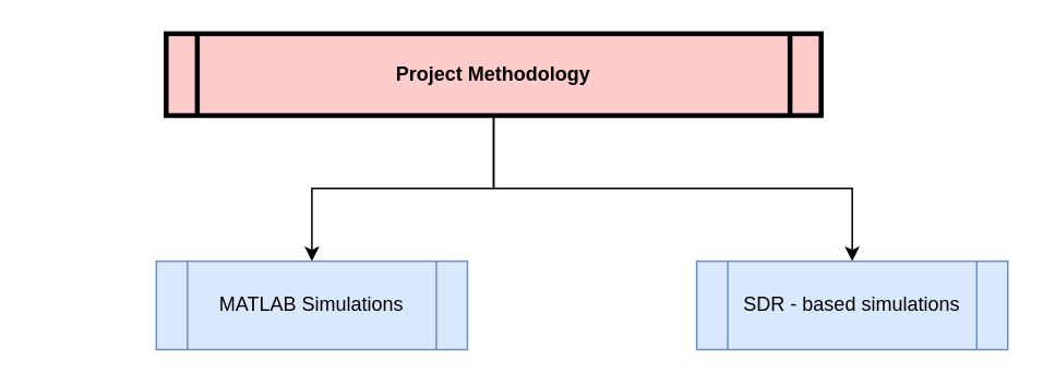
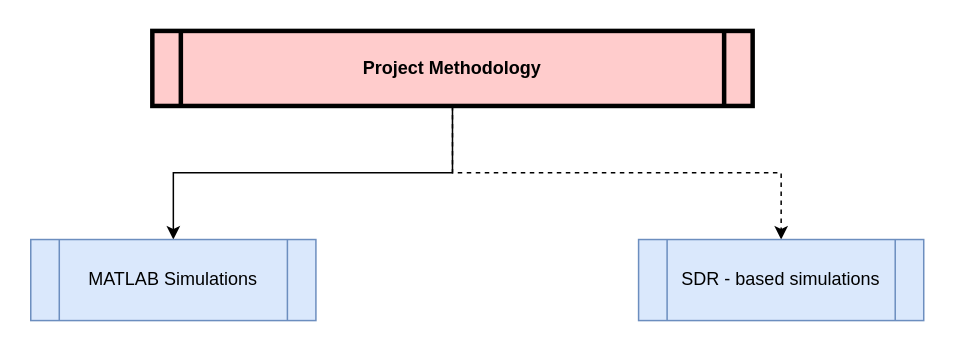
- <mxCell id="3" style="edgeStyle=orthogonalEdgeStyle;rounded=0;orthogonalLoop=1;jettySize=auto;html=1;" edge="1" parent="1" source="4" target="6"><mxGeometry relative="1" as="geometry" /></mxCell>
+ <mxCell id="3" style="edgeStyle=orthogonalEdgeStyle;rounded=0;orthogonalLoop=1;jettySize=auto;html=1;dashed=1;" edge="1" parent="1" source="4" target="6"><mxGeometry relative="1" as="geometry" /></mxCell>
- <mxCell id="5" value="MATLAB Simulations" style="shape=process;whiteSpace=wrap;html=1;backgroundOutline=1;fillColor=#dae8fc;strokeColor=#6c8ebf;" vertex="1" parent="1"><mxGeometry x="95" y="159" width="190" height="54" as="geometry" /></mxCell>
+ <mxCell id="5" value="MATLAB Simulations" style="shape=process;whiteSpace=wrap;html=1;backgroundOutline=1;fillColor=#dae8fc;strokeColor=#6c8ebf;" vertex="1" parent="1"><mxGeometry x="20" y="159" width="190" height="54" as="geometry" /></mxCell>
